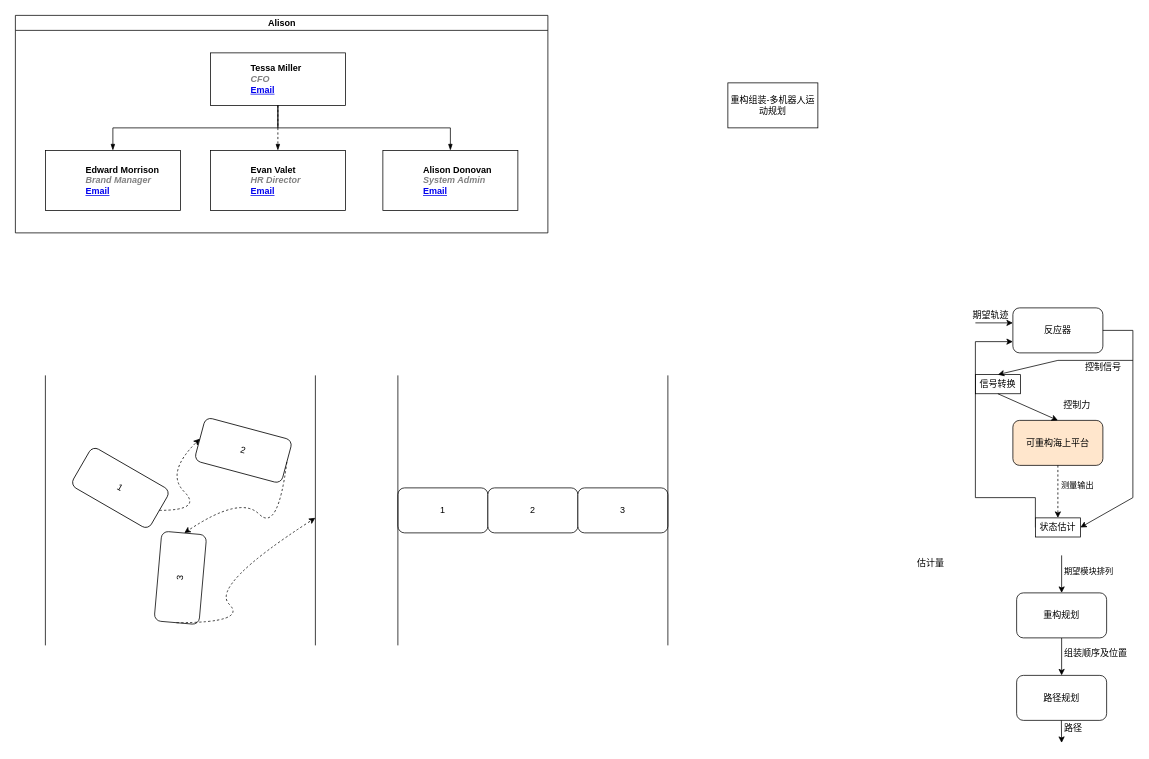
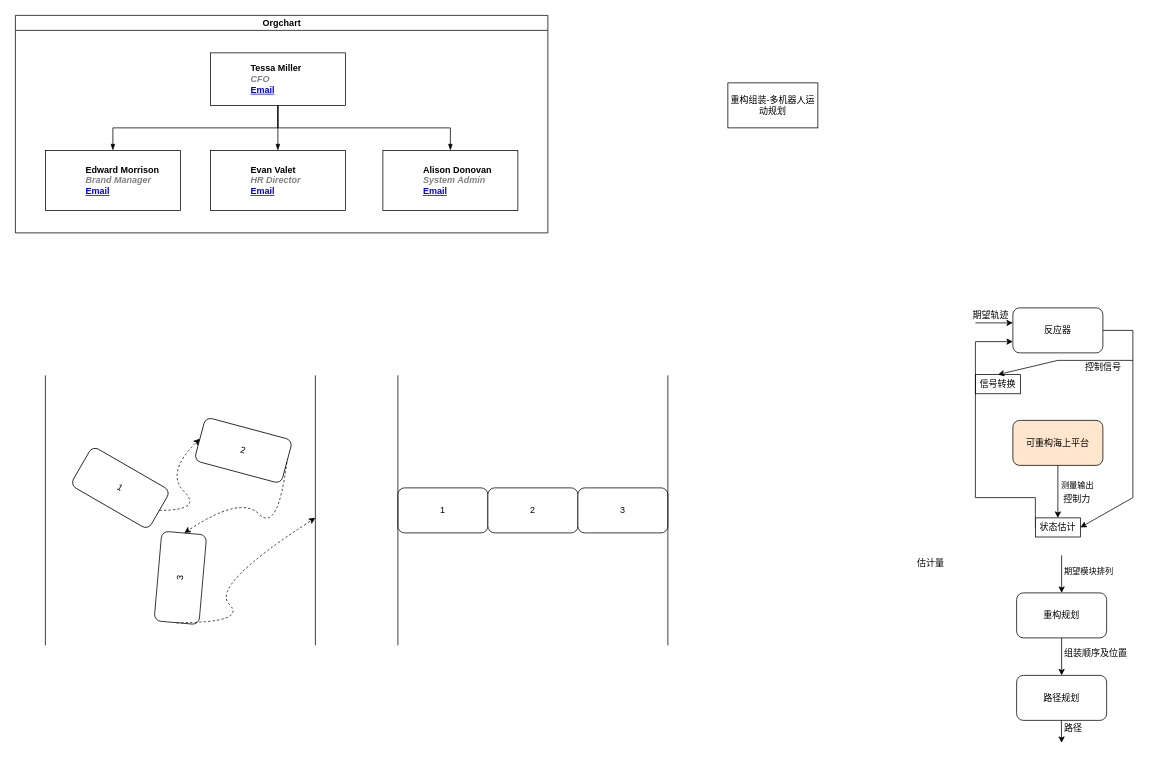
- <mxCell id="2" value="Alison" style="swimlane;html=1;startSize=20;horizontal=1;containerType=tree;glass=0;" parent="1" vertex="1"><mxGeometry x="20" y="20" width="710" height="290" as="geometry" /></mxCell>
+ <mxCell id="2" value="Orgchart" style="swimlane;html=1;startSize=20;horizontal=1;containerType=tree;glass=0;" parent="1" vertex="1"><mxGeometry x="20" y="20" width="710" height="290" as="geometry" /></mxCell>
- <mxCell id="6" value="" style="endArrow=blockThin;endFill=1;fontSize=11;edgeStyle=elbowEdgeStyle;elbow=vertical;rounded=0;dashed=1;" parent="2" source="3" target="7" edge="1"><mxGeometry relative="1" as="geometry" /></mxCell>
+ <mxCell id="6" value="" style="endArrow=blockThin;endFill=1;fontSize=11;edgeStyle=elbowEdgeStyle;elbow=vertical;rounded=0;" parent="2" source="3" target="7" edge="1"><mxGeometry relative="1" as="geometry" /></mxCell>
- <mxCell id="37" value="控制力" style="text;html=1;align=center;verticalAlign=middle;resizable=0;points=[];autosize=1;" vertex="1" parent="1"><mxGeometry x="1410" y="530" width="50" height="20" as="geometry" /></mxCell>
+ <mxCell id="37" value="控制力" style="text;html=1;align=center;verticalAlign=middle;resizable=0;points=[];autosize=1;" vertex="1" parent="1"><mxGeometry x="1410" y="655" width="50" height="20" as="geometry" /></mxCell>
- <mxCell id="32" value="" style="endArrow=classic;html=1;exitX=0.5;exitY=1;exitDx=0;exitDy=0;entryX=0.5;entryY=0;entryDx=0;entryDy=0;" edge="1" parent="1" source="26" target="25"><mxGeometry width="50" height="50" relative="1" as="geometry"><mxPoint x="1410" y="600" as="sourcePoint" /><mxPoint x="1460" y="550" as="targetPoint" /></mxGeometry></mxCell>
- <mxCell id="33" value="" style="endArrow=classic;html=1;exitX=0.5;exitY=1;exitDx=0;exitDy=0;entryX=0.5;entryY=0;entryDx=0;entryDy=0;dashed=1;" edge="1" parent="1" source="25" target="28"><mxGeometry width="50" height="50" relative="1" as="geometry"><mxPoint x="1410" y="600" as="sourcePoint" /><mxPoint x="1460" y="550" as="targetPoint" /></mxGeometry></mxCell>
+ <mxCell id="33" value="" style="endArrow=classic;html=1;exitX=0.5;exitY=1;exitDx=0;exitDy=0;entryX=0.5;entryY=0;entryDx=0;entryDy=0;" edge="1" parent="1" source="25" target="28"><mxGeometry width="50" height="50" relative="1" as="geometry"><mxPoint x="1410" y="600" as="sourcePoint" /><mxPoint x="1460" y="550" as="targetPoint" /></mxGeometry></mxCell>
